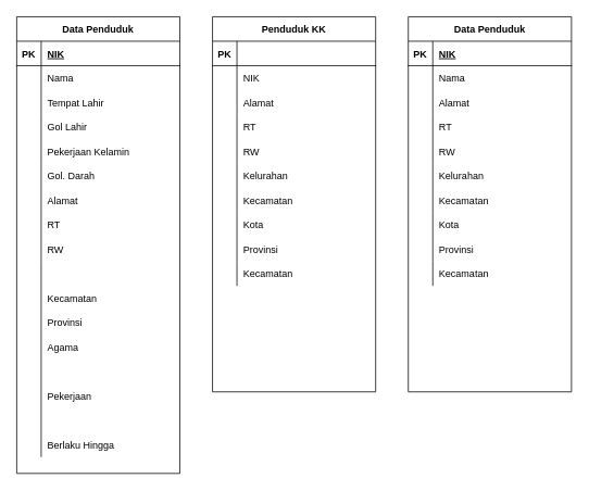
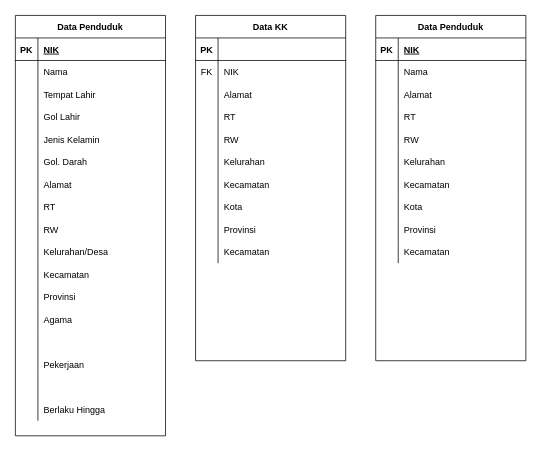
- <mxCell id="52" value="Penduduk KK" style="shape=table;startSize=30;container=1;collapsible=1;childLayout=tableLayout;fixedRows=1;rowLines=0;fontStyle=1;align=center;resizeLast=1;" vertex="1" parent="1"><mxGeometry x="260" y="20" width="200" height="460" as="geometry" /></mxCell>
+ <mxCell id="52" value="Data KK" style="shape=table;startSize=30;container=1;collapsible=1;childLayout=tableLayout;fixedRows=1;rowLines=0;fontStyle=1;align=center;resizeLast=1;" vertex="1" parent="1"><mxGeometry x="260" y="20" width="200" height="460" as="geometry" /></mxCell>
+ <mxCell id="56" value="FK" style="shape=partialRectangle;connectable=0;fillColor=none;top=0;left=0;bottom=0;right=0;editable=1;overflow=hidden;" vertex="1" parent="55"><mxGeometry width="30" height="30" as="geometry" /></mxCell>
- <mxCell id="17" value="Pekerjaan Kelamin" style="shape=partialRectangle;connectable=0;fillColor=none;top=0;left=0;bottom=0;right=0;align=left;spacingLeft=6;overflow=hidden;" vertex="1" parent="15"><mxGeometry x="30" width="170" height="30" as="geometry" /></mxCell>
+ <mxCell id="17" value="Jenis Kelamin" style="shape=partialRectangle;connectable=0;fillColor=none;top=0;left=0;bottom=0;right=0;align=left;spacingLeft=6;overflow=hidden;" vertex="1" parent="15"><mxGeometry x="30" width="170" height="30" as="geometry" /></mxCell>
+ <mxCell id="32" value="Kelurahan/Desa" style="shape=partialRectangle;connectable=0;fillColor=none;top=0;left=0;bottom=0;right=0;align=left;spacingLeft=6;overflow=hidden;" vertex="1" parent="30"><mxGeometry x="30" width="170" height="30" as="geometry" /></mxCell>
